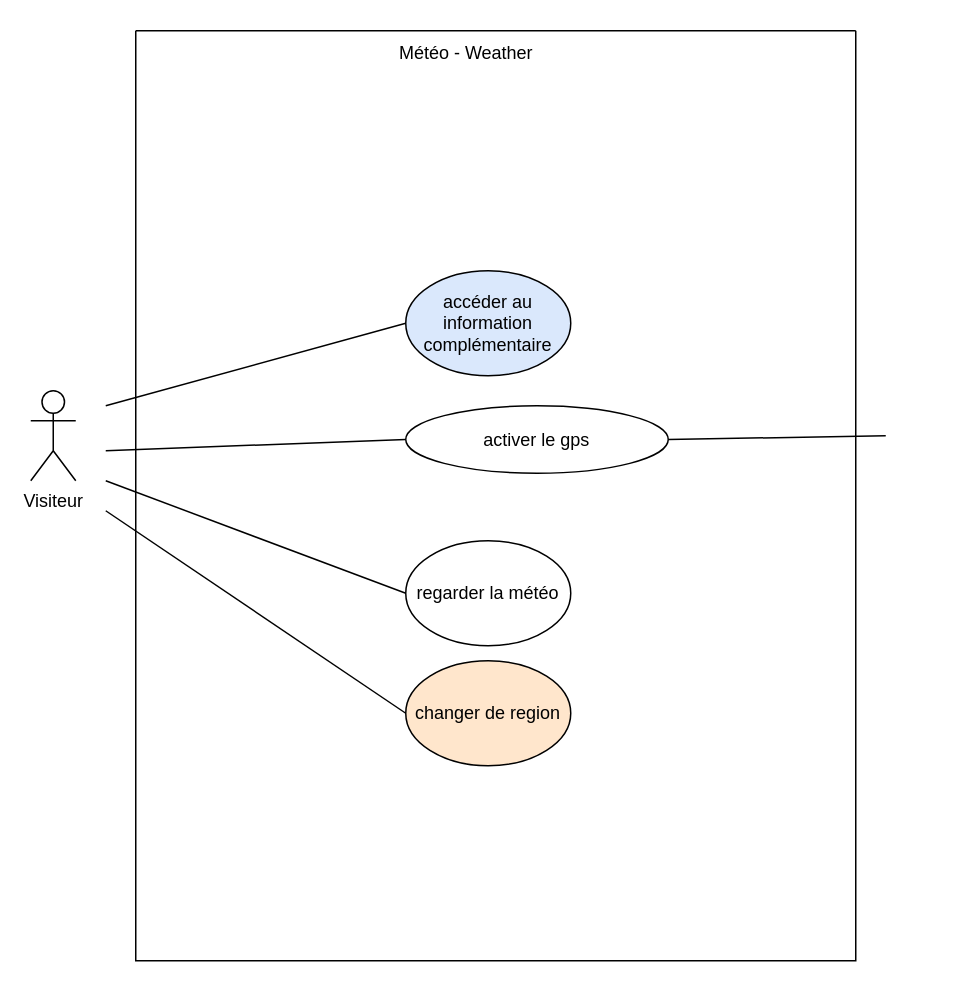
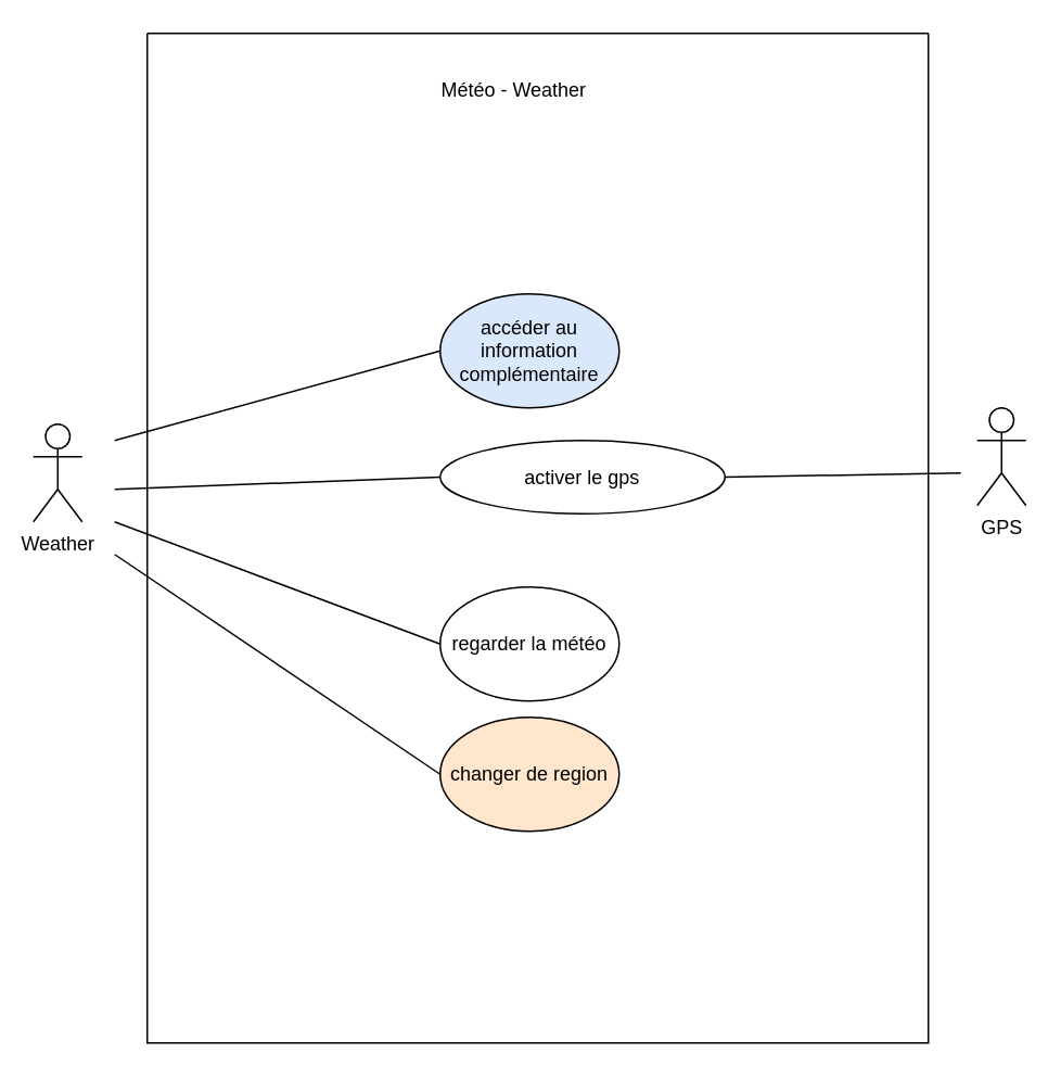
- <mxCell id="3" value="Météo - Weather" style="text;html=1;align=center;verticalAlign=middle;resizable=0;points=[];autosize=1;strokeColor=none;fillColor=none;" vertex="1" parent="2"><mxGeometry x="165" width="110" height="30" as="geometry" /></mxCell>
+ <mxCell id="3" value="Météo - Weather" style="text;html=1;align=center;verticalAlign=middle;resizable=0;points=[];autosize=1;strokeColor=none;fillColor=none;" vertex="1" parent="2"><mxGeometry x="170" y="20" width="110" height="30" as="geometry" /></mxCell>
+ <mxCell id="14" value="GPS" style="shape=umlActor;verticalLabelPosition=bottom;verticalAlign=top;html=1;outlineConnect=0;" vertex="1" parent="1"><mxGeometry x="600" y="250" width="30" height="60" as="geometry" /></mxCell>
- <mxCell id="13" value="Visiteur" style="shape=umlActor;verticalLabelPosition=bottom;verticalAlign=top;html=1;outlineConnect=0;" vertex="1" parent="1"><mxGeometry x="20" y="260" width="30" height="60" as="geometry" /></mxCell>
+ <mxCell id="13" value="Weather" style="shape=umlActor;verticalLabelPosition=bottom;verticalAlign=top;html=1;outlineConnect=0;" vertex="1" parent="1"><mxGeometry x="20" y="260" width="30" height="60" as="geometry" /></mxCell>
